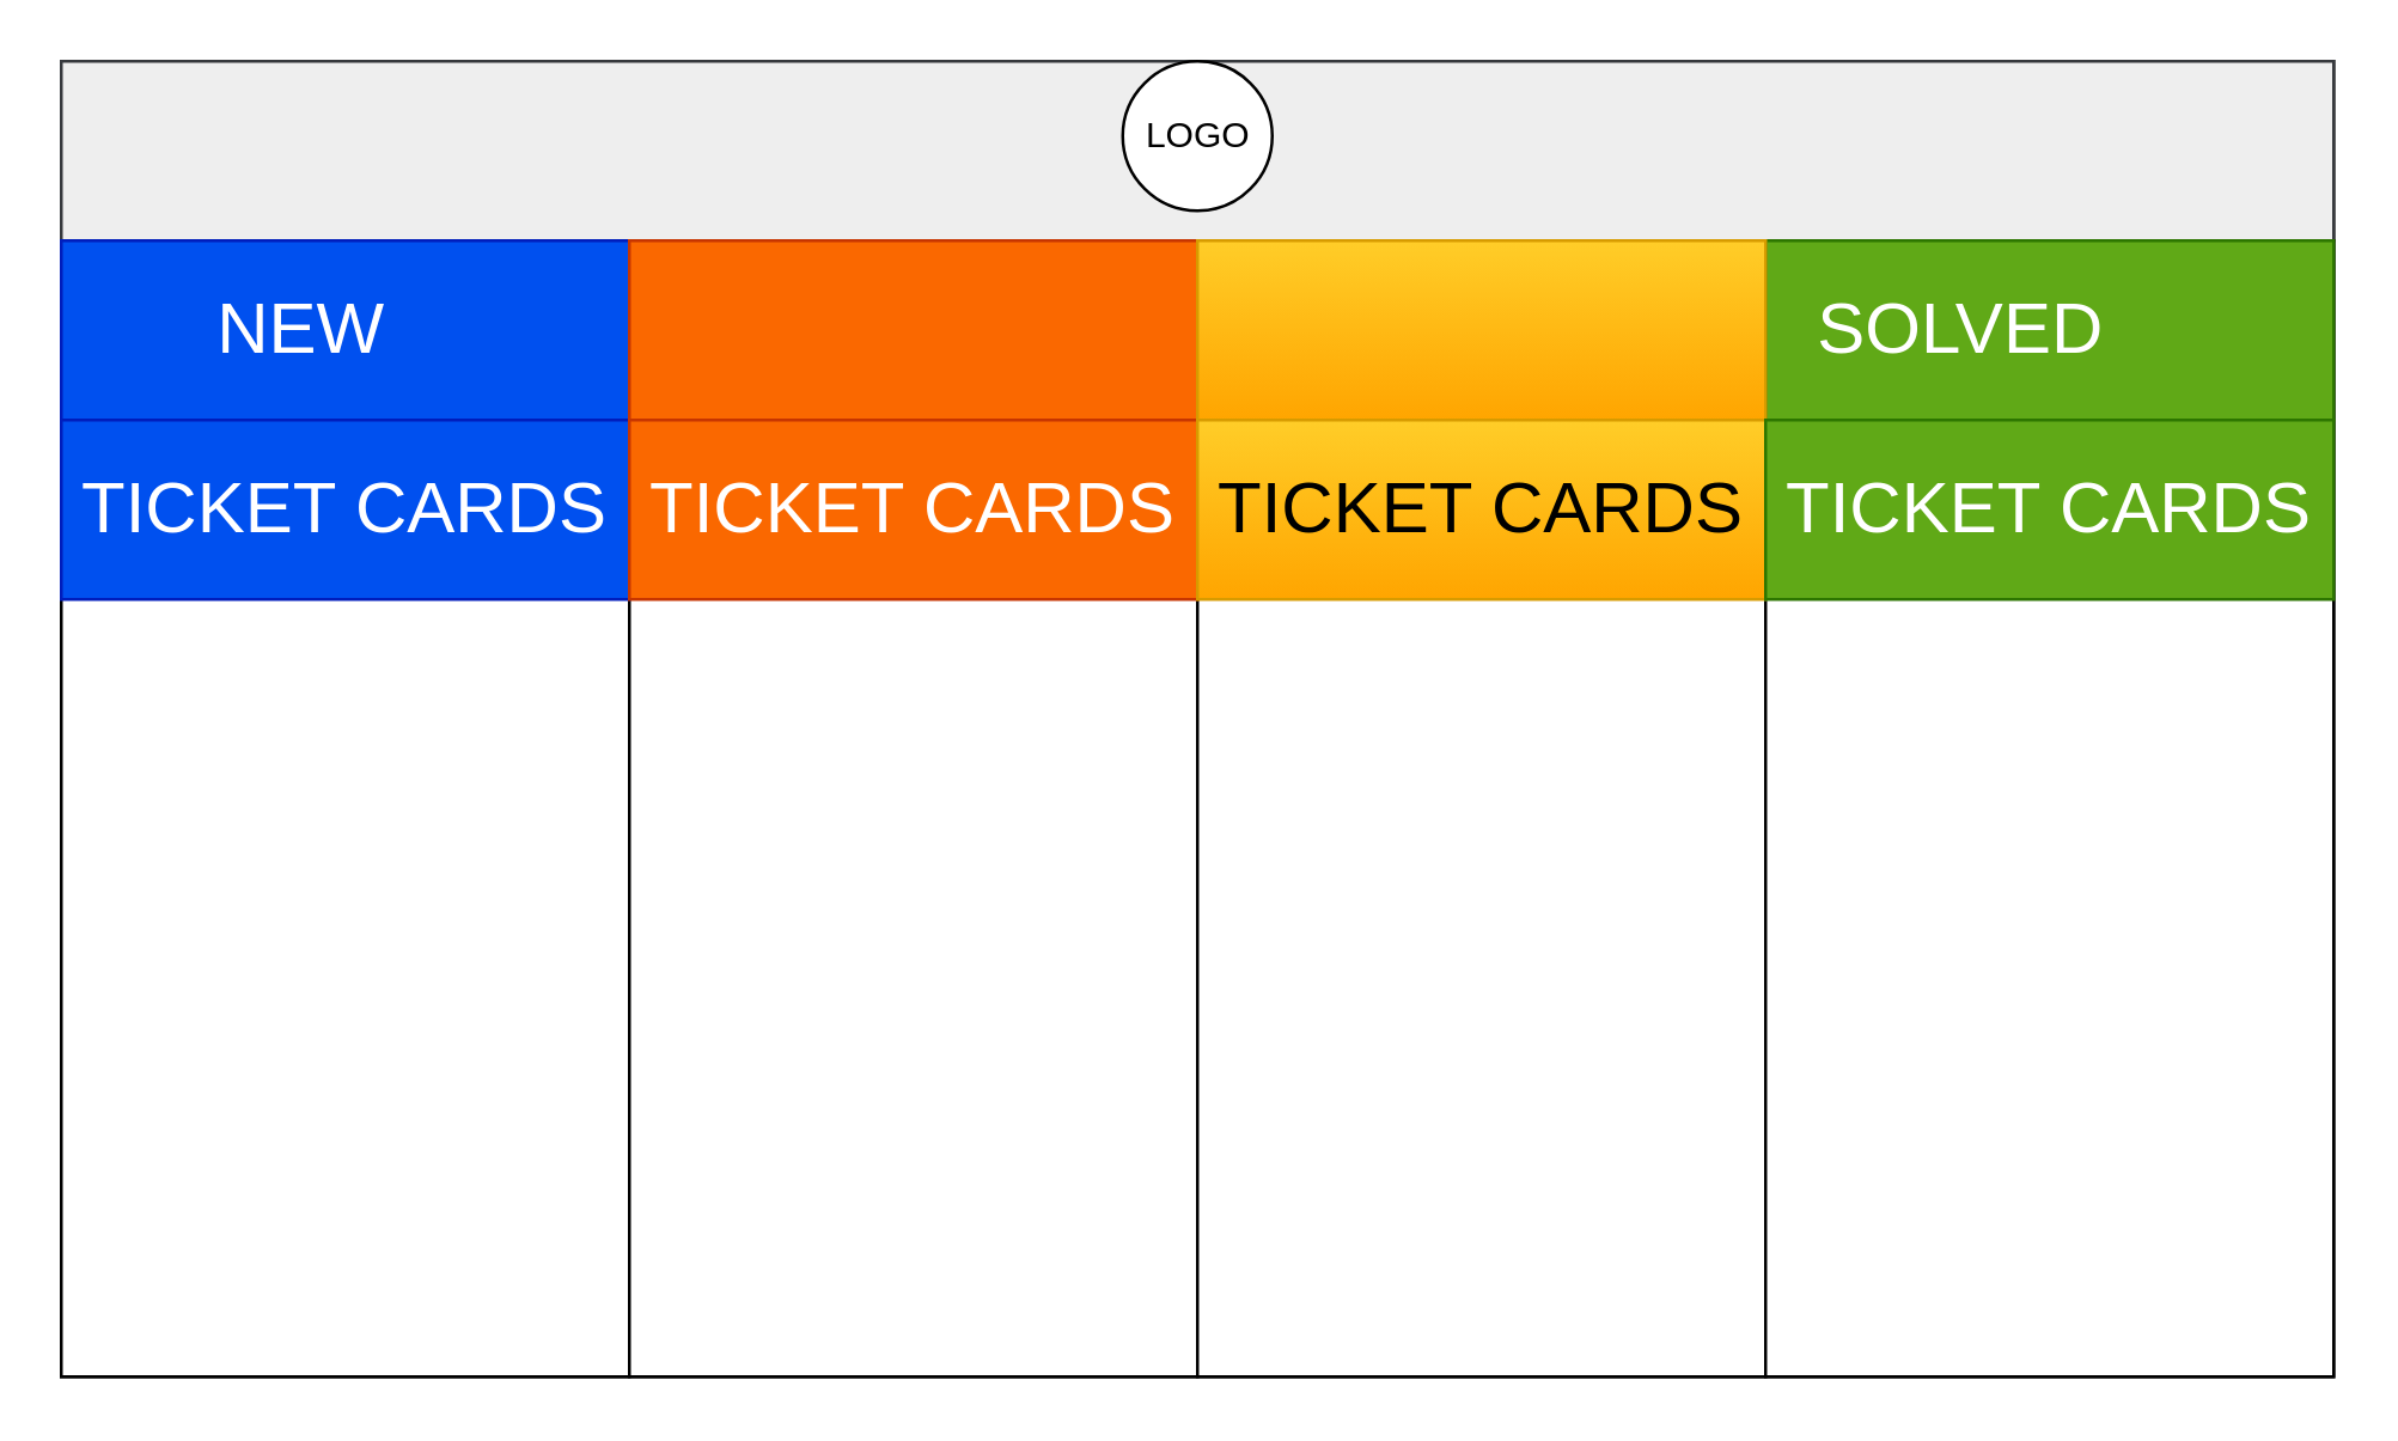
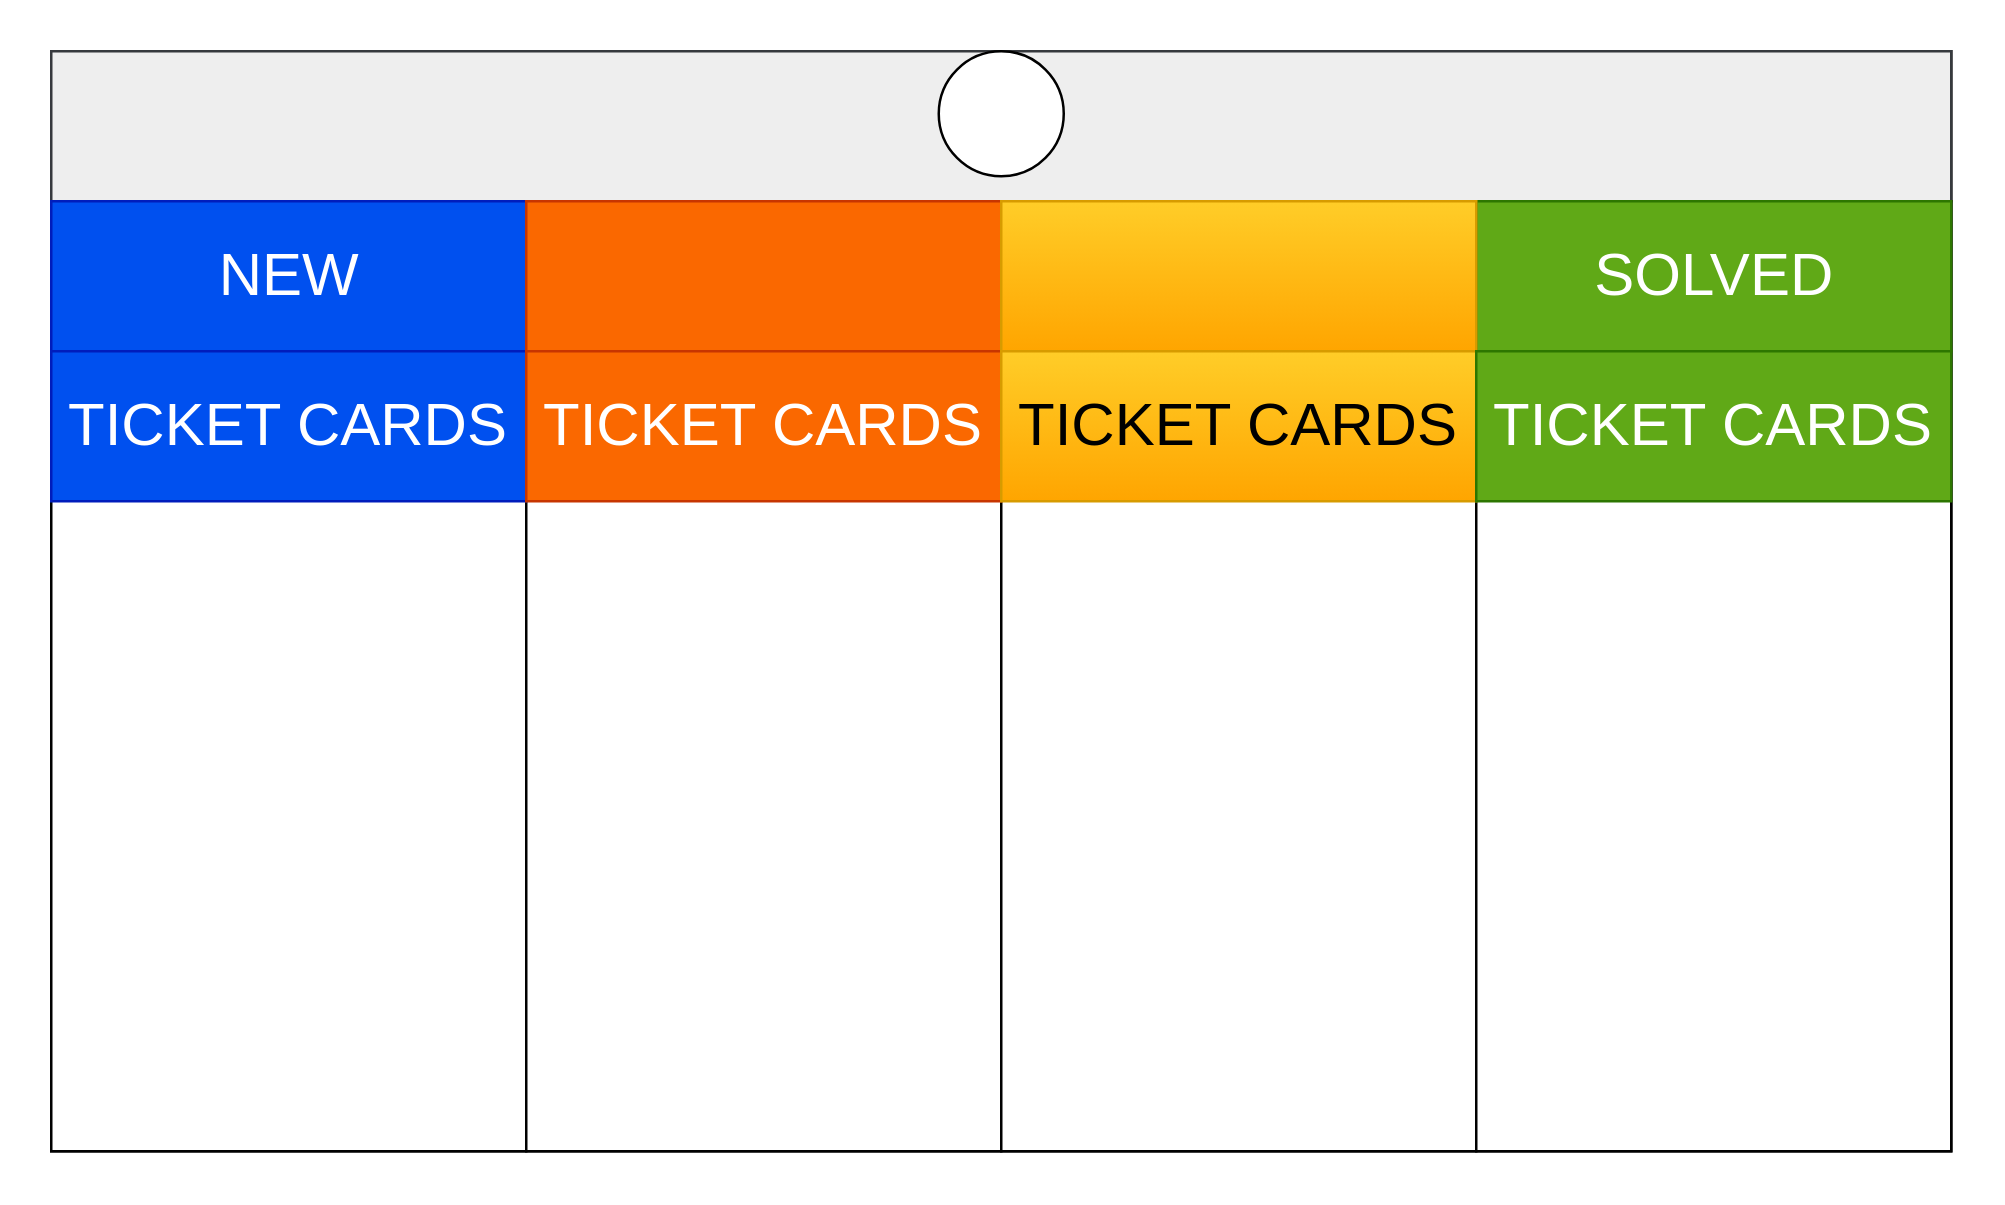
- <mxCell id="5" value="LOGO" style="text;html=1;align=center;verticalAlign=middle;resizable=0;points=[];autosize=1;" vertex="1" parent="1"><mxGeometry x="375" y="35" width="50" height="20" as="geometry" /></mxCell>
- <mxCell id="13" value="NEW" style="text;html=1;align=center;verticalAlign=middle;resizable=0;points=[];autosize=1;fontSize=24;fontColor=#FFFFFF;" vertex="1" parent="1"><mxGeometry x="65" y="95" width="70" height="30" as="geometry" /></mxCell>
+ <mxCell id="13" value="NEW" style="text;html=1;align=center;verticalAlign=middle;resizable=0;points=[];autosize=1;fontSize=24;fontColor=#FFFFFF;" vertex="1" parent="1"><mxGeometry x="80" y="95" width="70" height="30" as="geometry" /></mxCell>
- <mxCell id="11" value="SOLVED" style="text;html=1;align=center;verticalAlign=middle;resizable=0;points=[];autosize=1;fontSize=24;fontColor=#FFFFFF;" vertex="1" parent="1"><mxGeometry x="600" y="95" width="110" height="30" as="geometry" /></mxCell>
+ <mxCell id="11" value="SOLVED" style="text;html=1;align=center;verticalAlign=middle;resizable=0;points=[];autosize=1;fontSize=24;fontColor=#FFFFFF;" vertex="1" parent="1"><mxGeometry x="630" y="95" width="110" height="30" as="geometry" /></mxCell>
